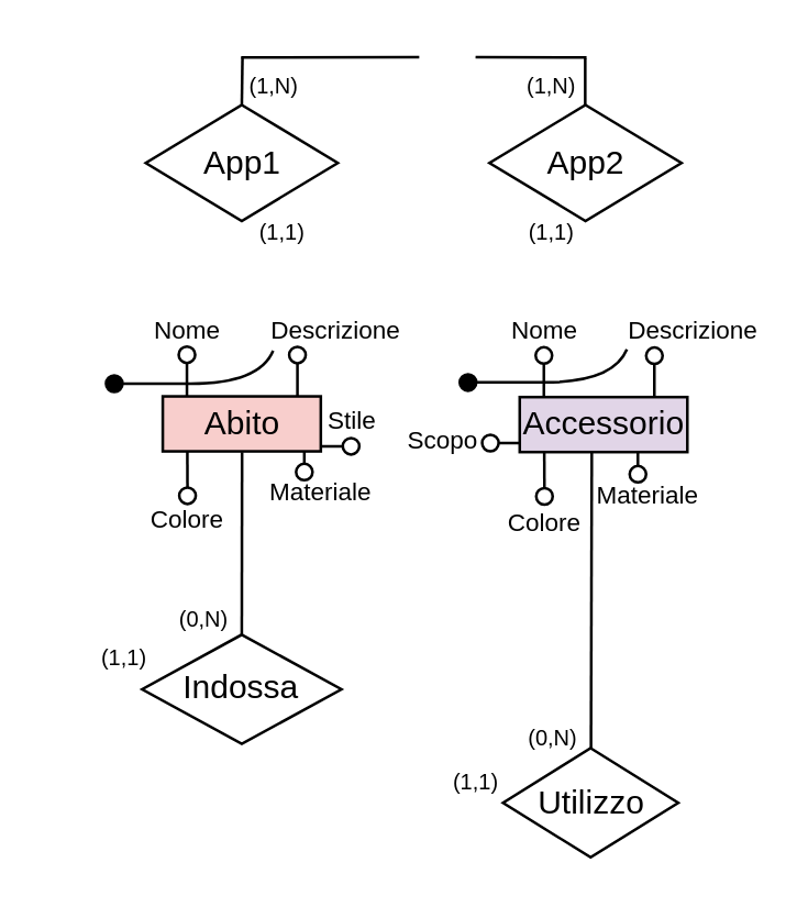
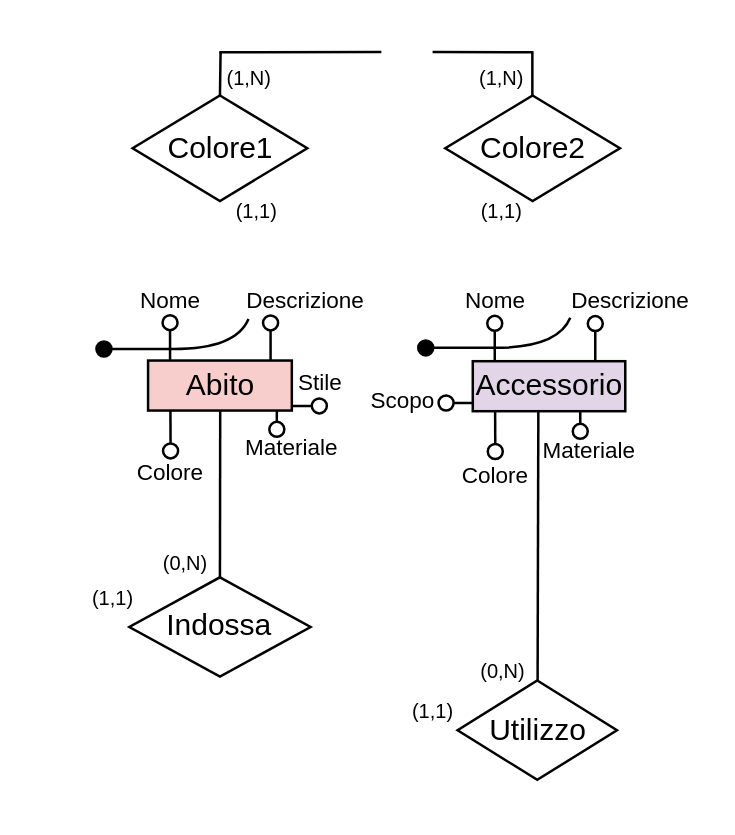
- <mxCell id="35" value="App1" style="shape=rhombus;perimeter=rhombusPerimeter;whiteSpace=wrap;html=1;align=center;" vertex="1" parent="1"><mxGeometry x="52.55" y="37.7" width="69.86" height="42.18" as="geometry" /></mxCell>
+ <mxCell id="35" value="Colore1" style="shape=rhombus;perimeter=rhombusPerimeter;whiteSpace=wrap;html=1;align=center;" vertex="1" parent="1"><mxGeometry x="52.55" y="37.7" width="69.86" height="42.18" as="geometry" /></mxCell>
- <mxCell id="20" value="App2" style="shape=rhombus;perimeter=rhombusPerimeter;whiteSpace=wrap;html=1;align=center;" vertex="1" parent="1"><mxGeometry x="177.61" y="37.7" width="69.86" height="42.18" as="geometry" /></mxCell>
+ <mxCell id="20" value="Colore2" style="shape=rhombus;perimeter=rhombusPerimeter;whiteSpace=wrap;html=1;align=center;" vertex="1" parent="1"><mxGeometry x="177.61" y="37.7" width="69.86" height="42.18" as="geometry" /></mxCell>
